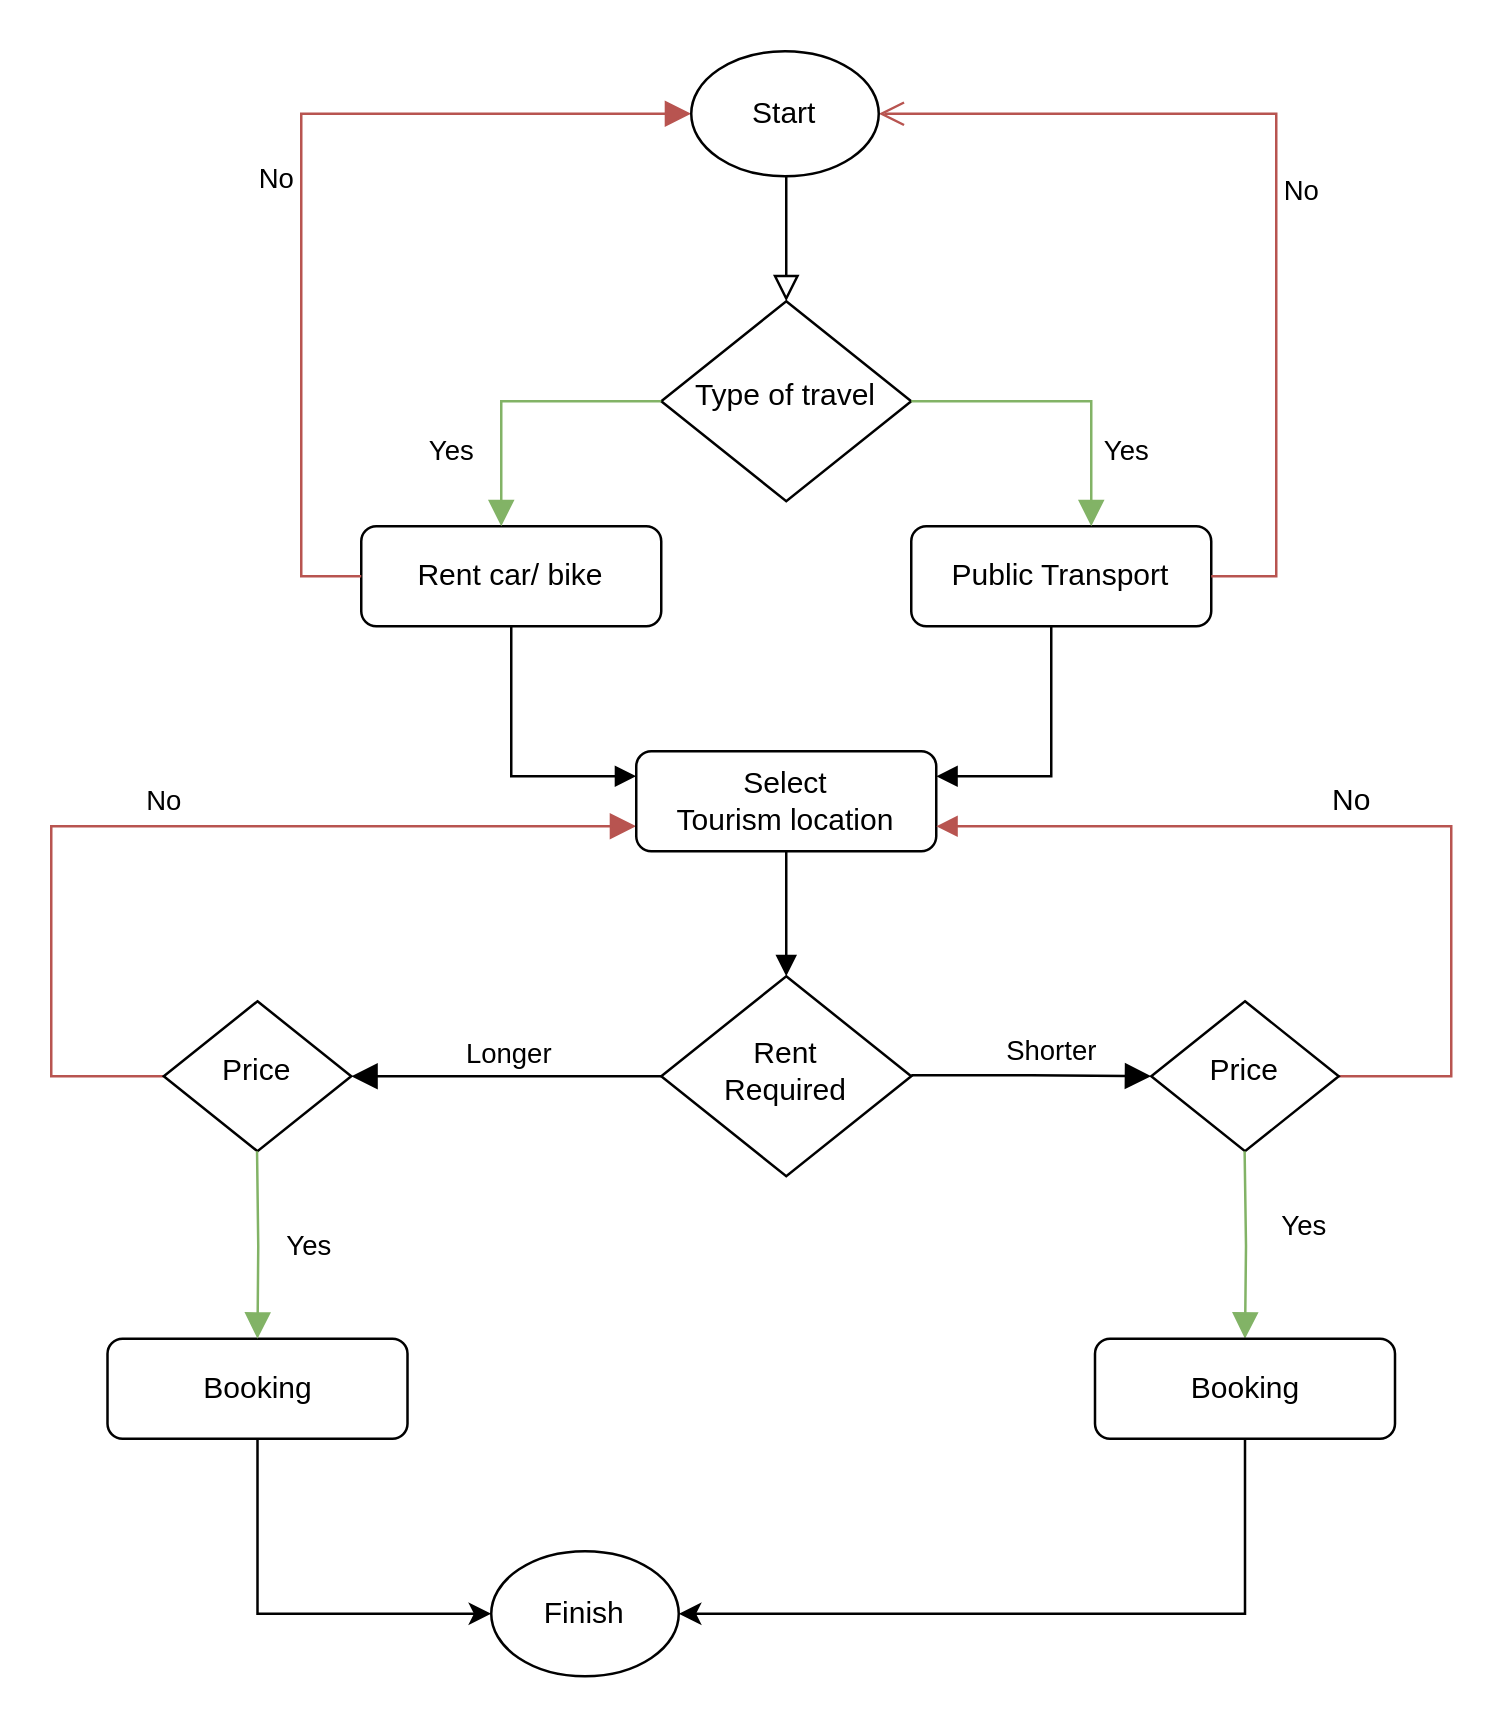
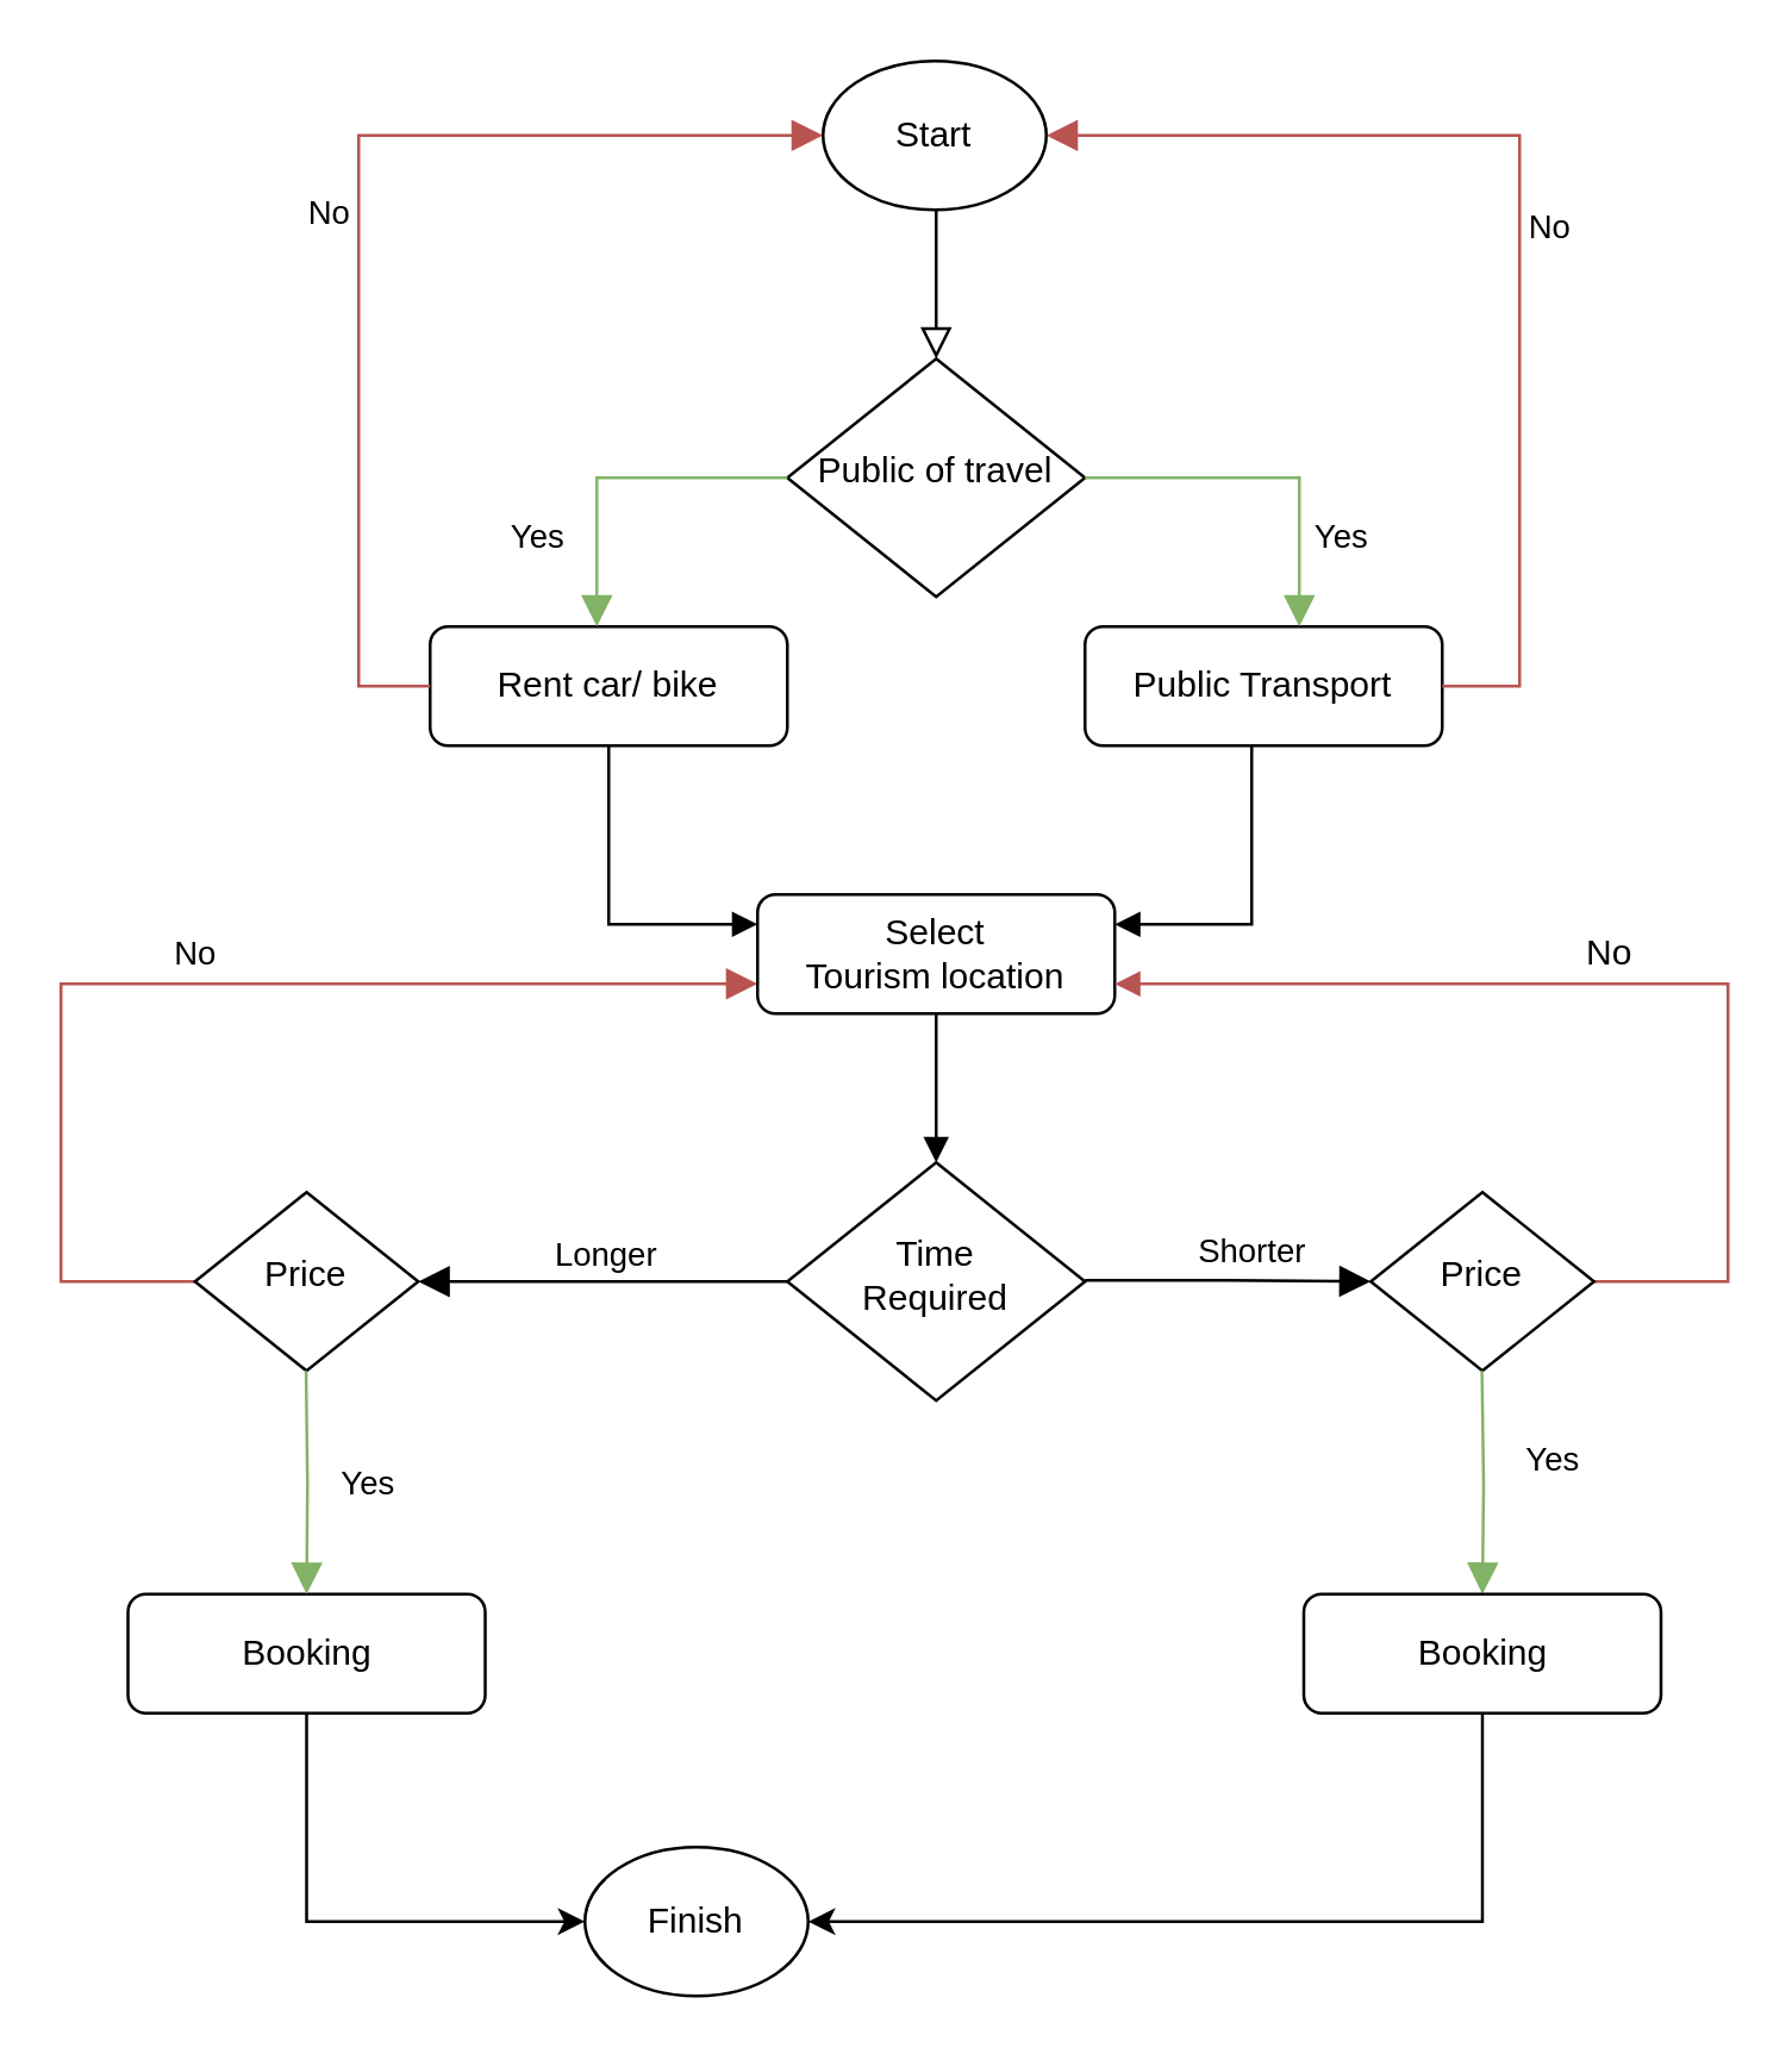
- <mxCell id="16" value="No" style="edgeStyle=orthogonalEdgeStyle;rounded=0;html=1;jettySize=auto;orthogonalLoop=1;fontSize=11;endArrow=open;endFill=1;endSize=8;strokeWidth=1;shadow=0;labelBackgroundColor=none;entryX=1;entryY=0.5;entryDx=0;entryDy=0;exitX=1;exitY=0.5;exitDx=0;exitDy=0;fillColor=#f8cecc;strokeColor=#b85450;" edge="1" parent="1" source="12" target="28"><mxGeometry x="-0.025" y="-10" relative="1" as="geometry"><mxPoint as="offset" /><mxPoint x="489" y="230" as="sourcePoint" /><mxPoint x="356" y="45" as="targetPoint" /><Array as="points"><mxPoint x="510" y="230" /><mxPoint x="510" y="45" /></Array></mxGeometry></mxCell>
+ <mxCell id="16" value="No" style="edgeStyle=orthogonalEdgeStyle;rounded=0;html=1;jettySize=auto;orthogonalLoop=1;fontSize=11;endArrow=block;endFill=1;endSize=8;strokeWidth=1;shadow=0;labelBackgroundColor=none;entryX=1;entryY=0.5;entryDx=0;entryDy=0;exitX=1;exitY=0.5;exitDx=0;exitDy=0;fillColor=#f8cecc;strokeColor=#b85450;" edge="1" parent="1" source="12" target="28"><mxGeometry x="-0.025" y="-10" relative="1" as="geometry"><mxPoint as="offset" /><mxPoint x="489" y="230" as="sourcePoint" /><mxPoint x="356" y="45" as="targetPoint" /><Array as="points"><mxPoint x="510" y="230" /><mxPoint x="510" y="45" /></Array></mxGeometry></mxCell>
- <mxCell id="8" value="Type of travel" style="rhombus;whiteSpace=wrap;html=1;shadow=0;fontFamily=Helvetica;fontSize=12;align=center;strokeWidth=1;spacing=6;spacingTop=-4;" vertex="1" parent="1"><mxGeometry x="264" y="120" width="100" height="80" as="geometry" /></mxCell>
+ <mxCell id="8" value="Public of travel" style="rhombus;whiteSpace=wrap;html=1;shadow=0;fontFamily=Helvetica;fontSize=12;align=center;strokeWidth=1;spacing=6;spacingTop=-4;" vertex="1" parent="1"><mxGeometry x="264" y="120" width="100" height="80" as="geometry" /></mxCell>
- <mxCell id="17" value="Rent&lt;br&gt;Required" style="rhombus;whiteSpace=wrap;html=1;shadow=0;fontFamily=Helvetica;fontSize=12;align=center;strokeWidth=1;spacing=6;spacingTop=-4;" vertex="1" parent="1"><mxGeometry x="264" y="390" width="100" height="80" as="geometry" /></mxCell>
+ <mxCell id="17" value="Time&lt;br&gt;Required" style="rhombus;whiteSpace=wrap;html=1;shadow=0;fontFamily=Helvetica;fontSize=12;align=center;strokeWidth=1;spacing=6;spacingTop=-4;" vertex="1" parent="1"><mxGeometry x="264" y="390" width="100" height="80" as="geometry" /></mxCell>
